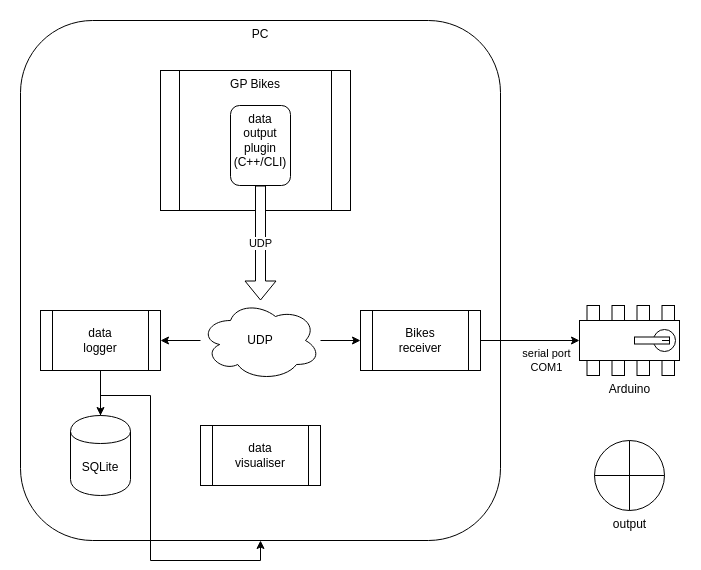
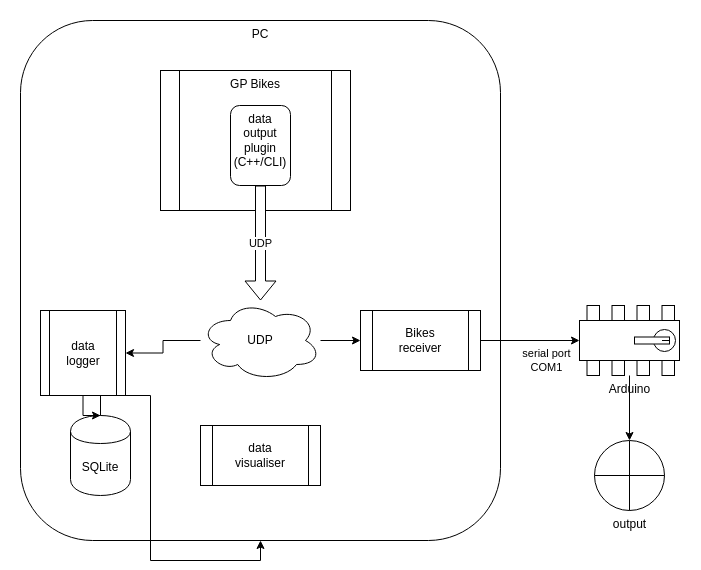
- <mxCell id="12" value="data&lt;br&gt;logger" style="shape=process;whiteSpace=wrap;html=1;backgroundOutline=1;strokeColor=#000000;strokeWidth=1;fillColor=none;fontColor=#000000;" vertex="1" parent="1"><mxGeometry x="40" y="310" width="120" height="60" as="geometry" /></mxCell>
+ <mxCell id="12" value="data&lt;br&gt;logger" style="shape=process;whiteSpace=wrap;html=1;backgroundOutline=1;strokeColor=#000000;strokeWidth=1;fillColor=none;fontColor=#000000;" vertex="1" parent="1"><mxGeometry x="40" y="310" width="85" height="85" as="geometry" /></mxCell>
+ <mxCell id="7" style="edgeStyle=orthogonalEdgeStyle;rounded=0;orthogonalLoop=1;jettySize=auto;html=1;fontColor=#000000;" edge="1" parent="1" source="8" target="6"><mxGeometry relative="1" as="geometry" /></mxCell>
